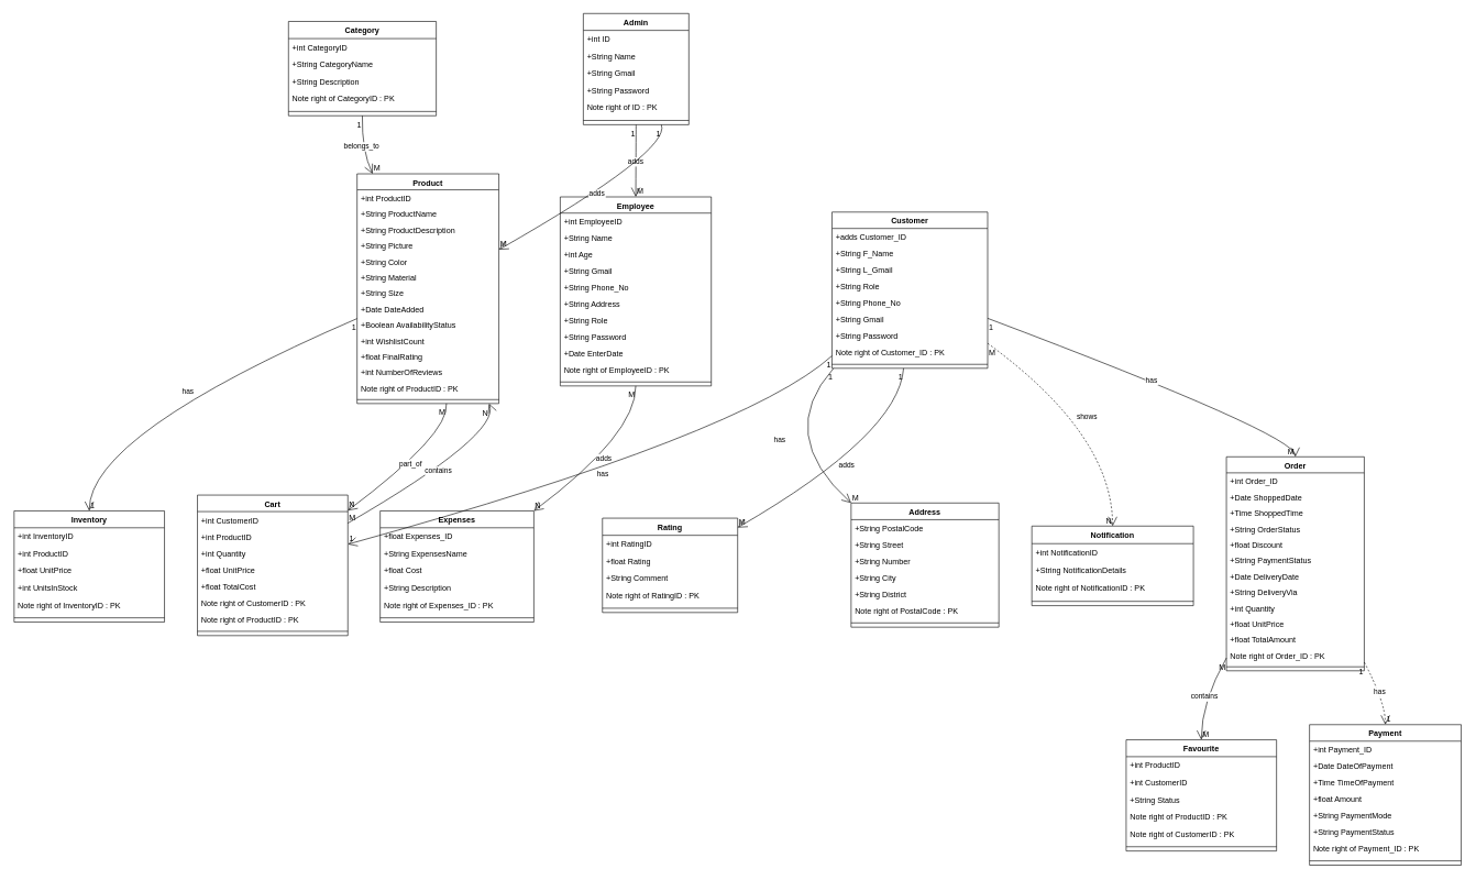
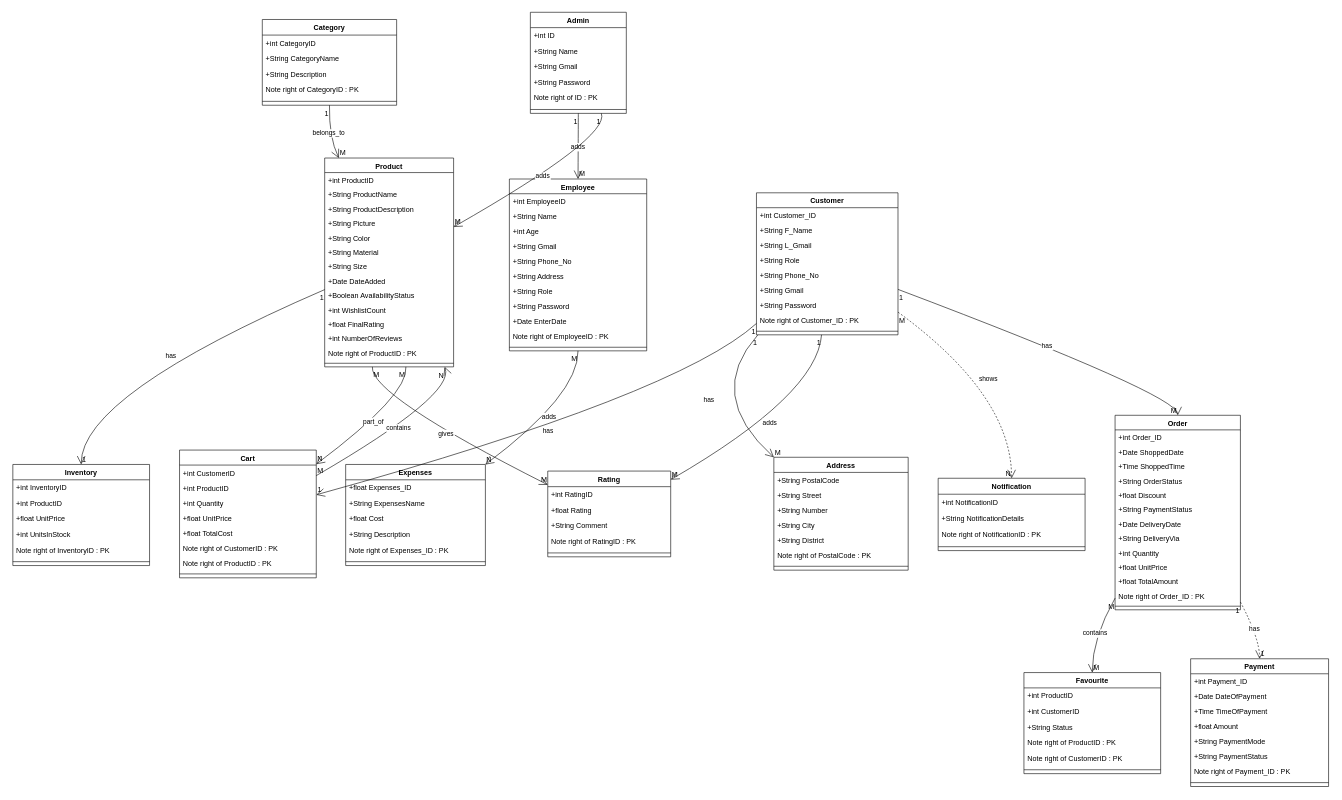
- <mxCell id="71" value="+adds Customer_ID" style="text;strokeColor=none;fillColor=none;align=left;verticalAlign=top;spacingLeft=4;spacingRight=4;overflow=hidden;rotatable=0;points=[[0,0.5],[1,0.5]];portConstraint=eastwest;" vertex="1" parent="70"><mxGeometry y="24.821" width="236" height="25" as="geometry" /></mxCell>
+ <mxCell id="71" value="+int Customer_ID" style="text;strokeColor=none;fillColor=none;align=left;verticalAlign=top;spacingLeft=4;spacingRight=4;overflow=hidden;rotatable=0;points=[[0,0.5],[1,0.5]];portConstraint=eastwest;" vertex="1" parent="70"><mxGeometry y="24.821" width="236" height="25" as="geometry" /></mxCell>
+ <mxCell id="130" value="gives" style="curved=1;startArrow=none;endArrow=open;endSize=12;exitX=0.37;exitY=1;entryX=0;entryY=0.16;rounded=0;" edge="1" parent="1" source="8" target="97"><mxGeometry relative="1" as="geometry"><Array as="points"><mxPoint x="615" y="658" /></Array></mxGeometry></mxCell>
+ <mxCell id="131" value="M" style="edgeLabel;resizable=0;labelBackgroundColor=none;fontSize=12;align=left;verticalAlign=top;" vertex="1" parent="130"><mxGeometry x="-1" relative="1" as="geometry" /></mxCell>
+ <mxCell id="132" value="M" style="edgeLabel;resizable=0;labelBackgroundColor=none;fontSize=12;align=right;verticalAlign=bottom;" vertex="1" parent="130"><mxGeometry x="1" relative="1" as="geometry" /></mxCell>
